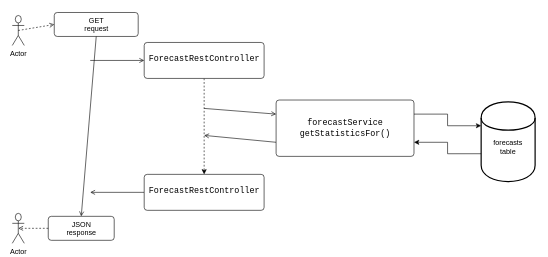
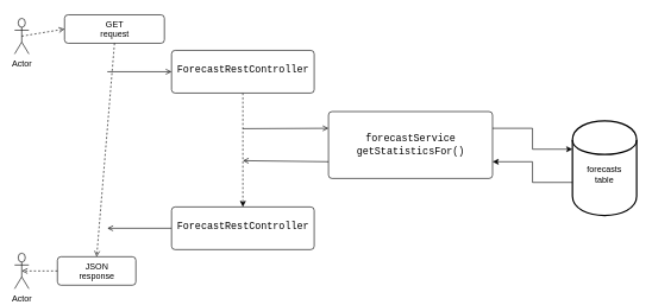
- <mxCell id="5" value="" style="html=1;verticalAlign=bottom;labelBackgroundColor=none;endArrow=open;endFill=0;dashed=0;exitX=0.5;exitY=1;exitDx=0;exitDy=0;entryX=0.5;entryY=0;entryDx=0;entryDy=0;" edge="1" parent="1" source="4" target="3"><mxGeometry width="160" relative="1" as="geometry"><mxPoint x="160" y="90" as="sourcePoint" /><mxPoint x="149.5" y="154" as="targetPoint" /></mxGeometry></mxCell>
+ <mxCell id="5" value="" style="html=1;verticalAlign=bottom;labelBackgroundColor=none;endArrow=open;endFill=0;dashed=1;exitX=0.5;exitY=1;exitDx=0;exitDy=0;entryX=0.5;entryY=0;entryDx=0;entryDy=0;" edge="1" parent="1" source="4" target="3"><mxGeometry width="160" relative="1" as="geometry"><mxPoint x="160" y="90" as="sourcePoint" /><mxPoint x="149.5" y="154" as="targetPoint" /></mxGeometry></mxCell>
- <mxCell id="18" value="&lt;div style=&quot;background-color: rgb(255 , 255 , 255) ; font-family: &amp;#34;consolas&amp;#34; , &amp;#34;courier new&amp;#34; , monospace ; font-size: 14px ; line-height: 19px&quot;&gt;&lt;div style=&quot;font-family: &amp;#34;consolas&amp;#34; , &amp;#34;courier new&amp;#34; , monospace ; line-height: 19px&quot;&gt;&lt;div style=&quot;font-family: &amp;#34;consolas&amp;#34; , &amp;#34;courier new&amp;#34; , monospace ; line-height: 19px&quot;&gt;forecastService&lt;/div&gt;&lt;/div&gt;&lt;div style=&quot;font-family: &amp;#34;consolas&amp;#34; , &amp;#34;courier new&amp;#34; , monospace ; line-height: 19px&quot;&gt;&lt;div style=&quot;font-family: &amp;#34;consolas&amp;#34; , &amp;#34;courier new&amp;#34; , monospace ; line-height: 19px&quot;&gt;&lt;span style=&quot;font-family: &amp;#34;consolas&amp;#34; , &amp;#34;courier new&amp;#34; , monospace&quot;&gt;getStatisticsFor&lt;/span&gt;()&lt;/div&gt;&lt;/div&gt;&lt;/div&gt;" style="html=1;align=center;verticalAlign=top;rounded=1;absoluteArcSize=1;arcSize=10;dashed=0;shadow=0;spacingTop=22;" vertex="1" parent="1"><mxGeometry x="460" y="166" width="230" height="94" as="geometry" /></mxCell>
+ <mxCell id="18" value="&lt;div style=&quot;background-color: rgb(255 , 255 , 255) ; font-family: &amp;#34;consolas&amp;#34; , &amp;#34;courier new&amp;#34; , monospace ; font-size: 14px ; line-height: 19px&quot;&gt;&lt;div style=&quot;font-family: &amp;#34;consolas&amp;#34; , &amp;#34;courier new&amp;#34; , monospace ; line-height: 19px&quot;&gt;&lt;div style=&quot;font-family: &amp;#34;consolas&amp;#34; , &amp;#34;courier new&amp;#34; , monospace ; line-height: 19px&quot;&gt;forecastService&lt;/div&gt;&lt;/div&gt;&lt;div style=&quot;font-family: &amp;#34;consolas&amp;#34; , &amp;#34;courier new&amp;#34; , monospace ; line-height: 19px&quot;&gt;&lt;div style=&quot;font-family: &amp;#34;consolas&amp;#34; , &amp;#34;courier new&amp;#34; , monospace ; line-height: 19px&quot;&gt;&lt;span style=&quot;font-family: &amp;#34;consolas&amp;#34; , &amp;#34;courier new&amp;#34; , monospace&quot;&gt;getStatisticsFor&lt;/span&gt;()&lt;/div&gt;&lt;/div&gt;&lt;/div&gt;" style="html=1;align=center;verticalAlign=top;rounded=1;absoluteArcSize=1;arcSize=10;dashed=0;shadow=0;spacingTop=22;" vertex="1" parent="1"><mxGeometry x="460" y="156" width="230" height="94" as="geometry" /></mxCell>
